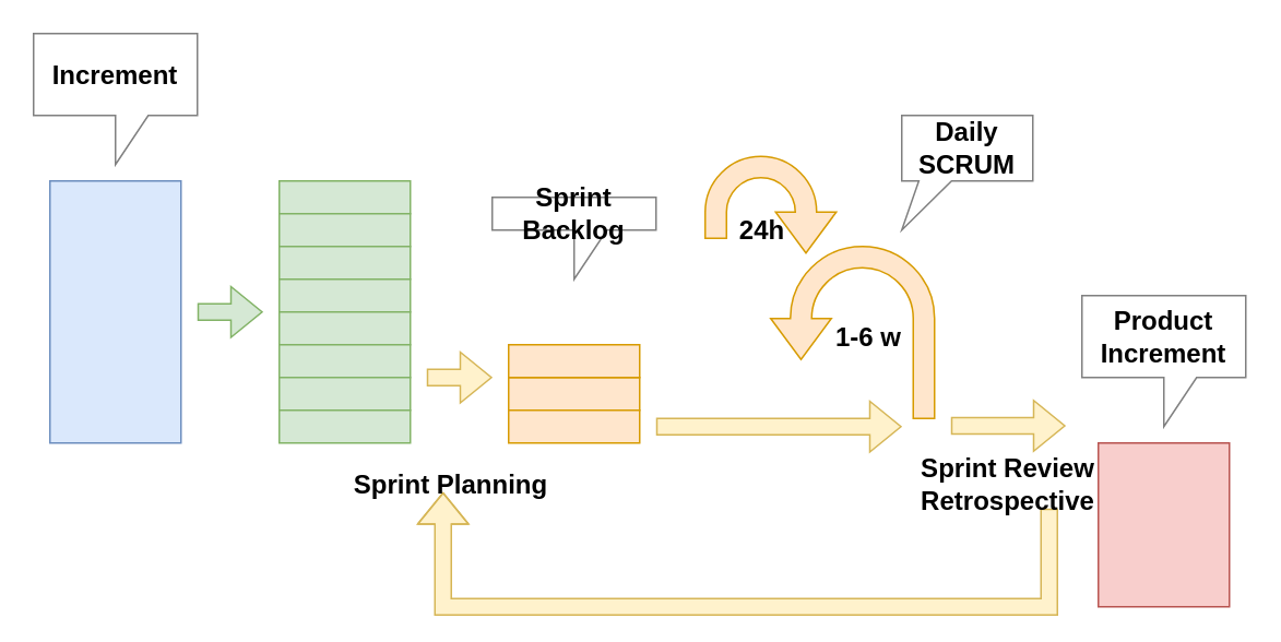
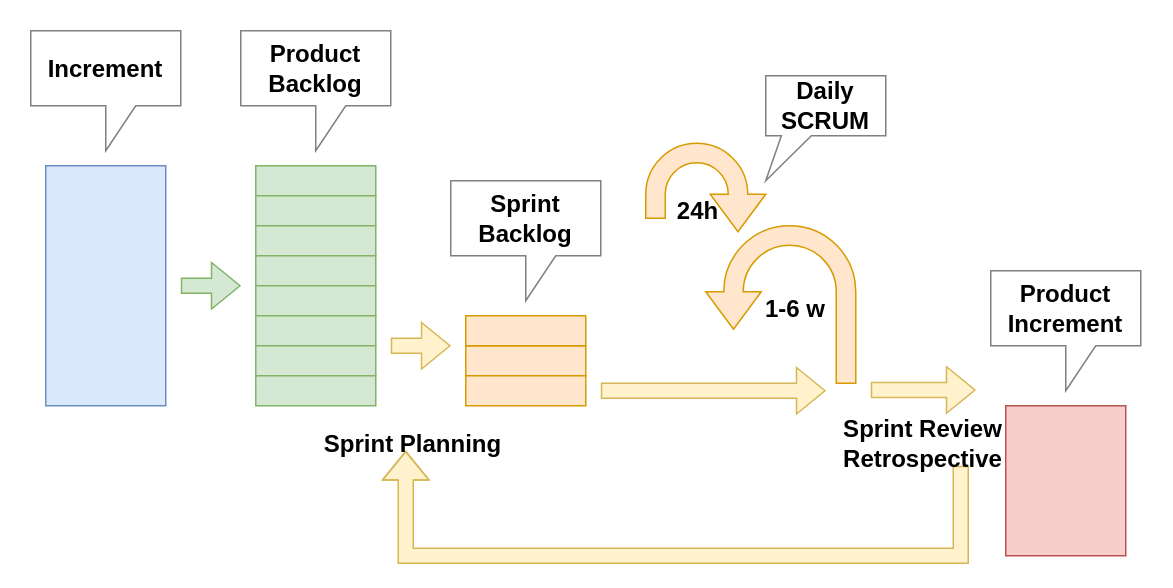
+ <mxCell id="22" value="&lt;font style=&quot;font-size: 16px&quot;&gt;&lt;b&gt;Product&lt;br&gt;Backlog&lt;/b&gt;&lt;/font&gt;" style="shape=callout;whiteSpace=wrap;html=1;perimeter=calloutPerimeter;strokeColor=#808080;" vertex="1" parent="1"><mxGeometry x="160" y="20" width="100" height="80" as="geometry" /></mxCell>
- <mxCell id="27" value="&lt;font style=&quot;font-size: 16px&quot;&gt;&lt;b&gt;Daily&lt;br&gt;SCRUM&lt;br&gt;&lt;/b&gt;&lt;/font&gt;" style="shape=callout;whiteSpace=wrap;html=1;perimeter=calloutPerimeter;strokeColor=#808080;position2=0;size=30;position=0.13;" vertex="1" parent="1"><mxGeometry x="550" y="70" width="80" height="70" as="geometry" /></mxCell>
+ <mxCell id="27" value="&lt;font style=&quot;font-size: 16px&quot;&gt;&lt;b&gt;Daily&lt;br&gt;SCRUM&lt;br&gt;&lt;/b&gt;&lt;/font&gt;" style="shape=callout;whiteSpace=wrap;html=1;perimeter=calloutPerimeter;strokeColor=#808080;position2=0;size=30;position=0.13;" vertex="1" parent="1"><mxGeometry x="510" y="50" width="80" height="70" as="geometry" /></mxCell>
- <mxCell id="23" value="&lt;font style=&quot;font-size: 16px&quot;&gt;&lt;b&gt;Sprint&lt;/b&gt;&lt;/font&gt;&lt;font style=&quot;font-size: 16px&quot;&gt;&lt;b&gt;&lt;br&gt;Backlog&lt;/b&gt;&lt;/font&gt;" style="shape=callout;whiteSpace=wrap;html=1;perimeter=calloutPerimeter;strokeColor=#808080;" vertex="1" parent="1"><mxGeometry x="300" y="120" width="100" height="50" as="geometry" /></mxCell>
+ <mxCell id="23" value="&lt;font style=&quot;font-size: 16px&quot;&gt;&lt;b&gt;Sprint&lt;/b&gt;&lt;/font&gt;&lt;font style=&quot;font-size: 16px&quot;&gt;&lt;b&gt;&lt;br&gt;Backlog&lt;/b&gt;&lt;/font&gt;" style="shape=callout;whiteSpace=wrap;html=1;perimeter=calloutPerimeter;strokeColor=#808080;" vertex="1" parent="1"><mxGeometry x="300" y="120" width="100" height="80" as="geometry" /></mxCell>
